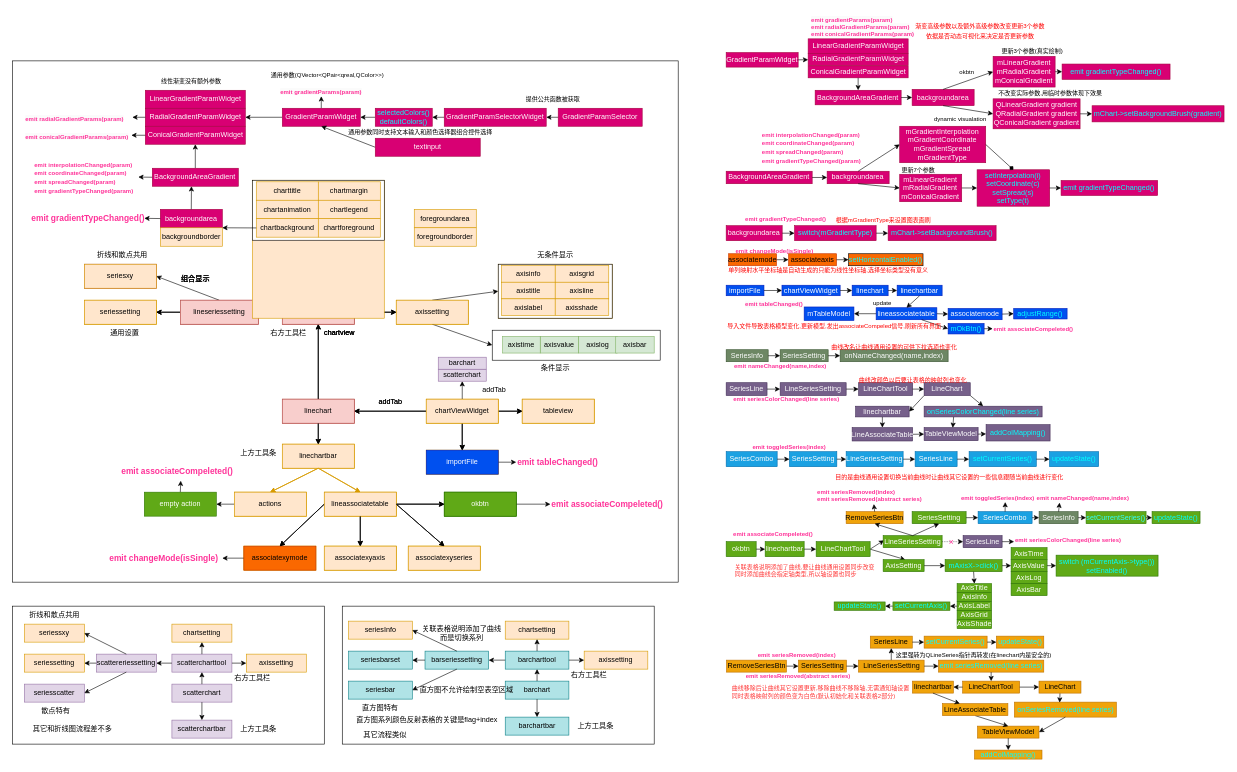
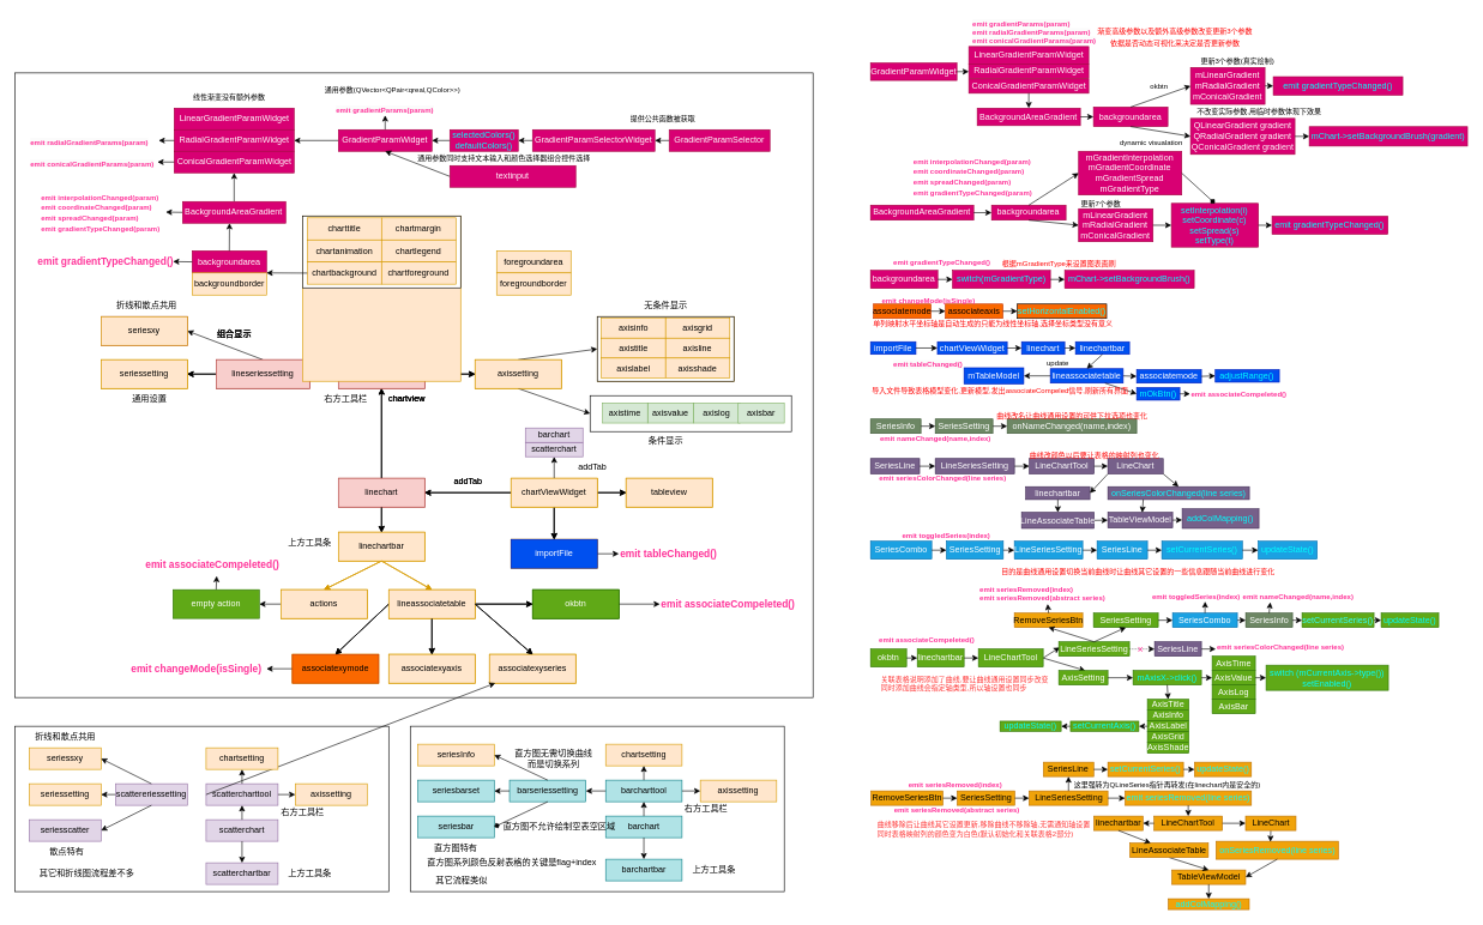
- <mxCell id="454" value="关联表格说明添加了曲线&lt;br&gt;而是切换系列" style="text;html=1;align=center;verticalAlign=middle;resizable=0;points=[];autosize=1;strokeColor=none;fillColor=none;" vertex="1" parent="432"><mxGeometry x="133.714" y="25" width="130" height="40" as="geometry" /></mxCell>
+ <mxCell id="454" value="直方图无需切换曲线&lt;br&gt;而是切换系列" style="text;html=1;align=center;verticalAlign=middle;resizable=0;points=[];autosize=1;strokeColor=none;fillColor=none;" vertex="1" parent="432"><mxGeometry x="133.714" y="25" width="130" height="40" as="geometry" /></mxCell>
- <mxCell id="416" style="edgeStyle=none;html=1;exitX=0;exitY=0.5;exitDx=0;exitDy=0;entryX=1;entryY=0.5;entryDx=0;entryDy=0;" edge="1" parent="408" source="411" target="415"><mxGeometry relative="1" as="geometry" /></mxCell>
+ <mxCell id="416" style="edgeStyle=none;html=1;exitX=0;exitY=0.5;exitDx=0;exitDy=0;" edge="1" parent="408" source="411" target="114"><mxGeometry relative="1" as="geometry" /></mxCell>
- <mxCell id="447" style="edgeStyle=none;html=1;exitX=0.5;exitY=1;exitDx=0;exitDy=0;entryX=1;entryY=0.5;entryDx=0;entryDy=0;" edge="1" parent="432" source="439" target="446"><mxGeometry relative="1" as="geometry" /></mxCell>
+ <mxCell id="447" style="edgeStyle=none;html=1;exitX=0.5;exitY=1;exitDx=0;exitDy=0;entryX=1;entryY=0.5;entryDx=0;entryDy=0;endArrow=diamond;" edge="1" parent="432" source="439" target="446"><mxGeometry relative="1" as="geometry" /></mxCell>
